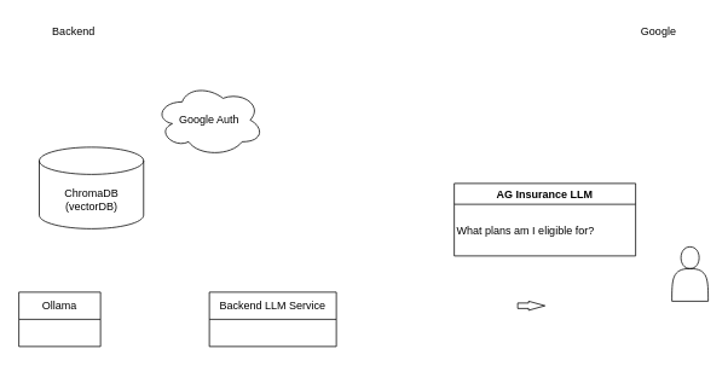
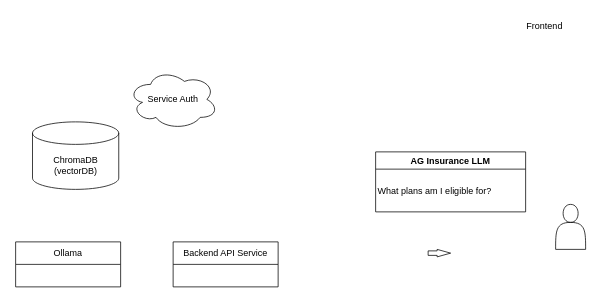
- <mxCell id="2" value="Backend" style="text;html=1;align=center;verticalAlign=middle;resizable=0;points=[];autosize=1;strokeColor=none;fillColor=none;" vertex="1" parent="1"><mxGeometry x="45" y="20" width="70" height="30" as="geometry" /></mxCell>
- <mxCell id="3" value="Google" style="text;html=1;align=center;verticalAlign=middle;resizable=0;points=[];autosize=1;strokeColor=none;fillColor=none;" vertex="1" parent="1"><mxGeometry x="690" y="20" width="70" height="30" as="geometry" /></mxCell>
+ <mxCell id="3" value="Frontend" style="text;html=1;align=center;verticalAlign=middle;resizable=0;points=[];autosize=1;strokeColor=none;fillColor=none;" vertex="1" parent="1"><mxGeometry x="690" y="20" width="70" height="30" as="geometry" /></mxCell>
- <mxCell id="6" value="Google Auth" style="ellipse;shape=cloud;whiteSpace=wrap;html=1;" vertex="1" parent="1"><mxGeometry x="170" y="92" width="120" height="80" as="geometry" /></mxCell>
+ <mxCell id="6" value="Service Auth" style="ellipse;shape=cloud;whiteSpace=wrap;html=1;" vertex="1" parent="1"><mxGeometry x="170" y="92" width="120" height="80" as="geometry" /></mxCell>
- <mxCell id="5" value="Backend LLM Service" style="swimlane;fontStyle=0;childLayout=stackLayout;horizontal=1;startSize=30;horizontalStack=0;resizeParent=1;resizeParentMax=0;resizeLast=0;collapsible=1;marginBottom=0;whiteSpace=wrap;html=1;" vertex="1" parent="1"><mxGeometry x="230" y="322" width="140" height="60" as="geometry" /></mxCell>
+ <mxCell id="5" value="Backend API Service" style="swimlane;fontStyle=0;childLayout=stackLayout;horizontal=1;startSize=30;horizontalStack=0;resizeParent=1;resizeParentMax=0;resizeLast=0;collapsible=1;marginBottom=0;whiteSpace=wrap;html=1;" vertex="1" parent="1"><mxGeometry x="230" y="322" width="140" height="60" as="geometry" /></mxCell>
- <mxCell id="7" value="Ollama" style="swimlane;fontStyle=0;childLayout=stackLayout;horizontal=1;startSize=30;horizontalStack=0;resizeParent=1;resizeParentMax=0;resizeLast=0;collapsible=1;marginBottom=0;whiteSpace=wrap;html=1;" vertex="1" parent="1"><mxGeometry x="20" y="322" width="90" height="60" as="geometry" /></mxCell>
+ <mxCell id="7" value="Ollama" style="swimlane;fontStyle=0;childLayout=stackLayout;horizontal=1;startSize=30;horizontalStack=0;resizeParent=1;resizeParentMax=0;resizeLast=0;collapsible=1;marginBottom=0;whiteSpace=wrap;html=1;" vertex="1" parent="1"><mxGeometry x="20" y="322" width="140" height="60" as="geometry" /></mxCell>
